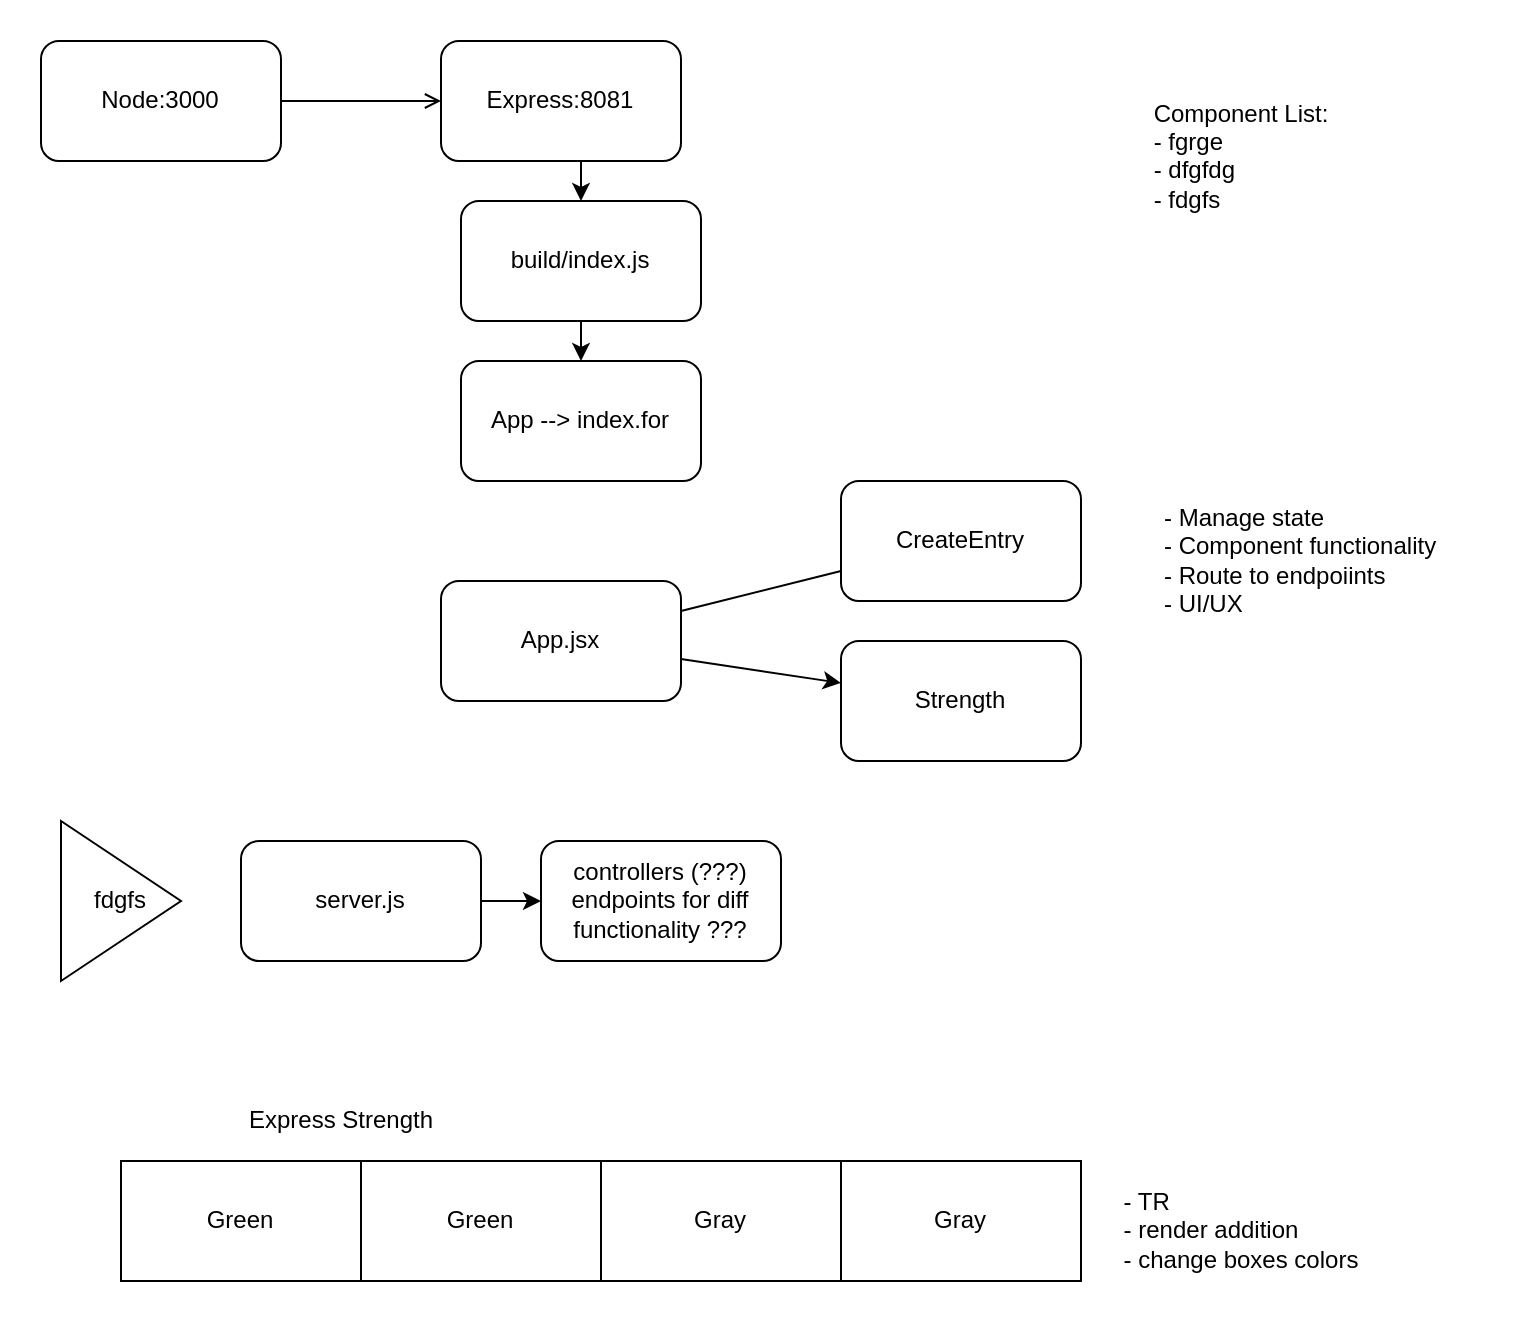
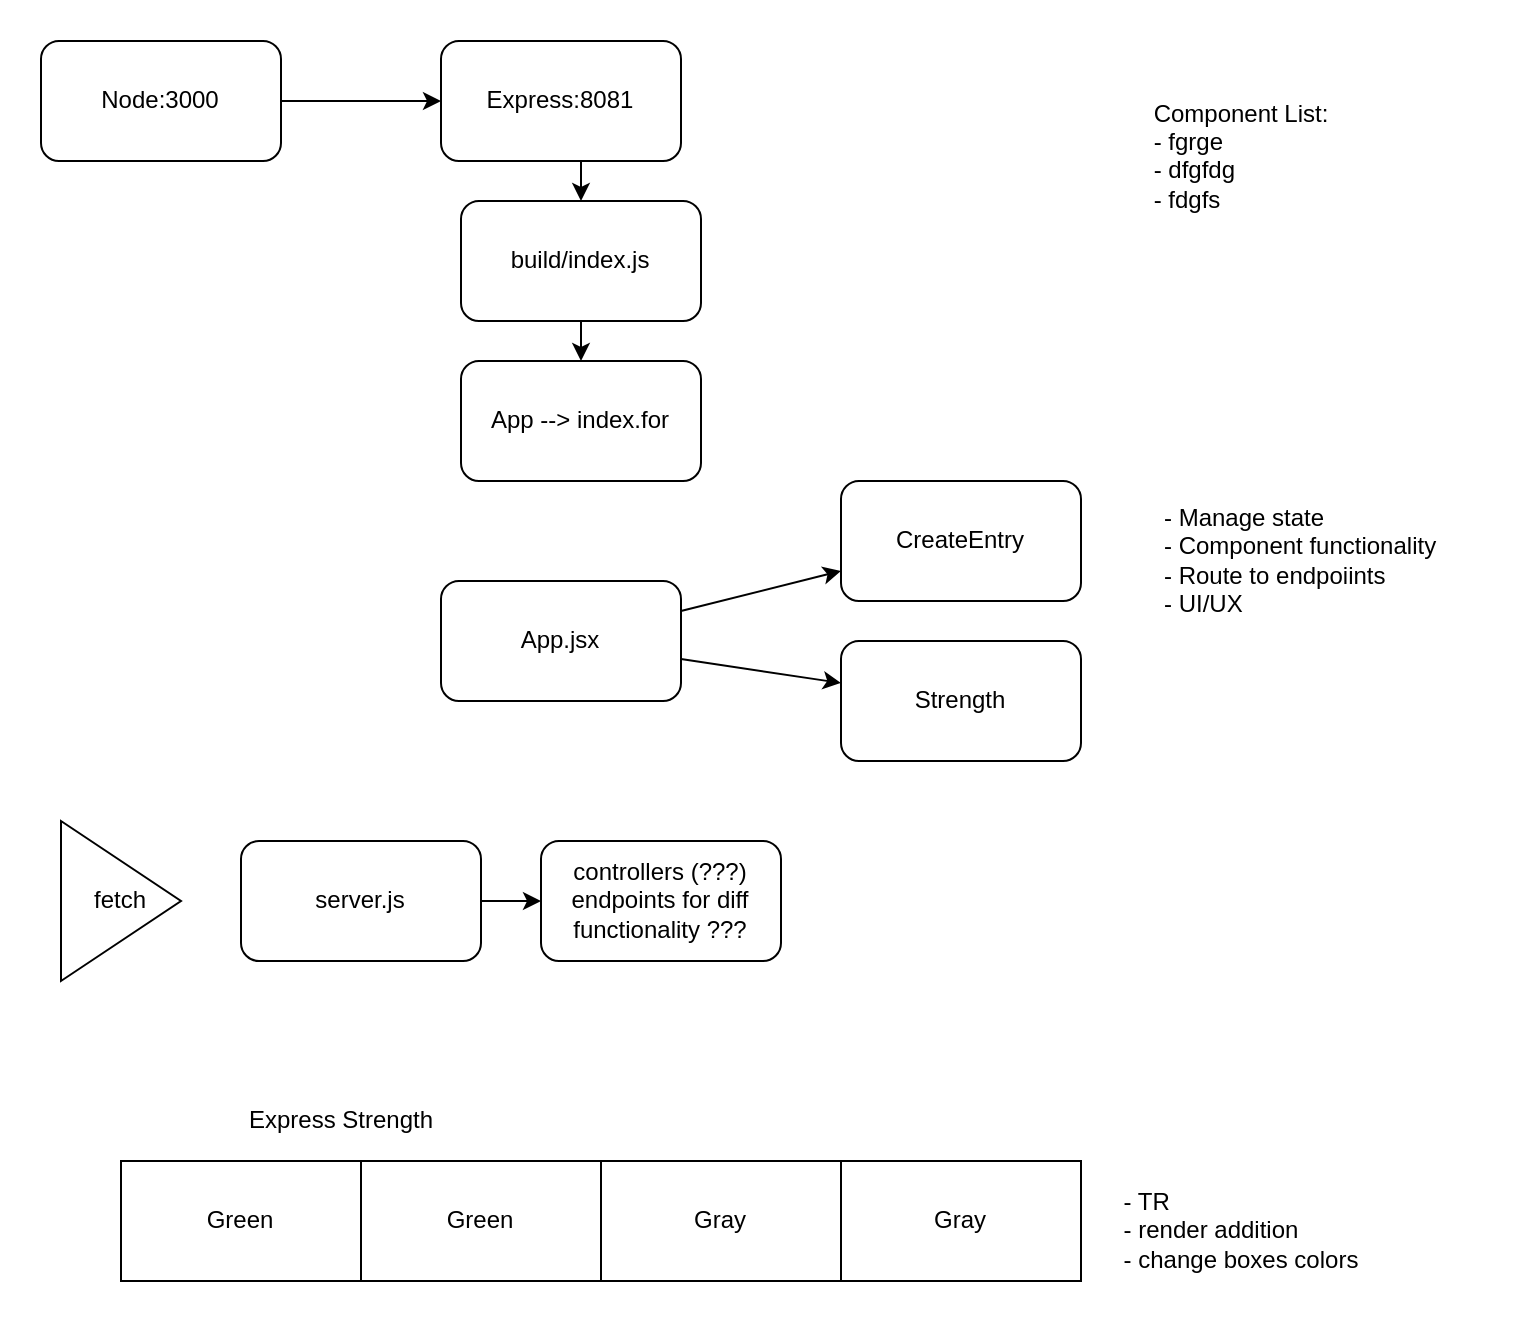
- <mxCell id="2" value="" style="edgeStyle=none;html=1;endArrow=open;" edge="1" parent="1" source="4" target="5"><mxGeometry relative="1" as="geometry" /></mxCell>
+ <mxCell id="2" value="" style="edgeStyle=none;html=1;" edge="1" parent="1" source="4" target="5"><mxGeometry relative="1" as="geometry" /></mxCell>
- <mxCell id="9" value="" style="edgeStyle=none;html=1;endArrow=none;" edge="1" parent="1" source="11" target="12"><mxGeometry relative="1" as="geometry" /></mxCell>
+ <mxCell id="9" value="" style="edgeStyle=none;html=1;" edge="1" parent="1" source="11" target="12"><mxGeometry relative="1" as="geometry" /></mxCell>
- <mxCell id="17" value="fdgfs" style="triangle;whiteSpace=wrap;html=1;" vertex="1" parent="1"><mxGeometry x="30" y="410" width="60" height="80" as="geometry" /></mxCell>
+ <mxCell id="17" value="fetch" style="triangle;whiteSpace=wrap;html=1;" vertex="1" parent="1"><mxGeometry x="30" y="410" width="60" height="80" as="geometry" /></mxCell>
